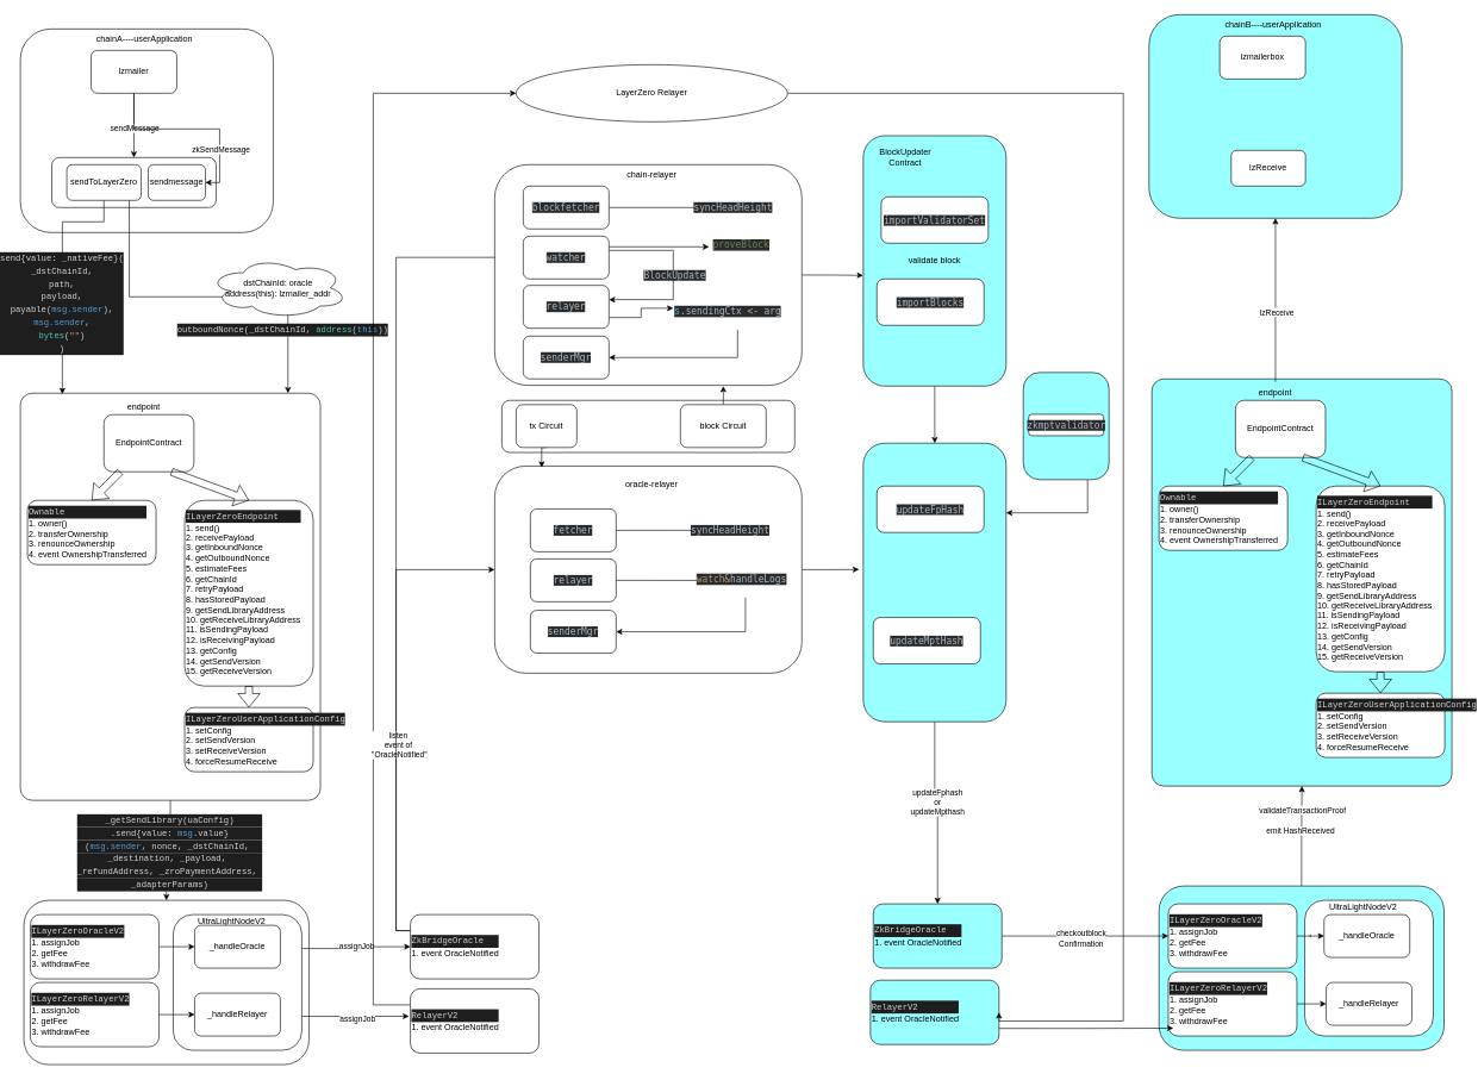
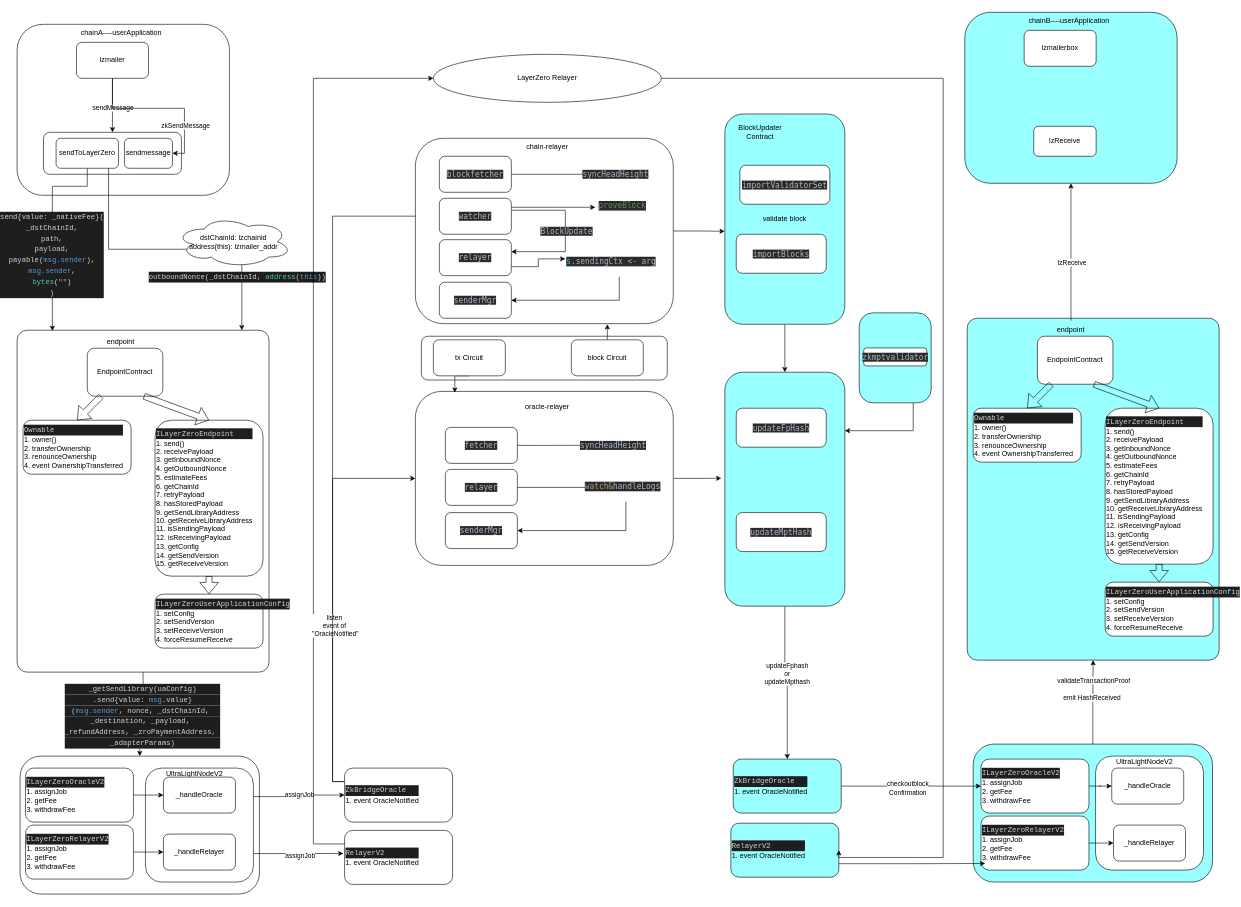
- <mxCell id="27" value="dstChainId: oracle&lt;br&gt;address(this): lzmailer_addr" style="ellipse;shape=cloud;whiteSpace=wrap;html=1;" parent="1" vertex="1"><mxGeometry x="284" y="360" width="194" height="85" as="geometry" /></mxCell>
+ <mxCell id="27" value="dstChainId: lzchainid&lt;br&gt;address(this): lzmailer_addr" style="ellipse;shape=cloud;whiteSpace=wrap;html=1;" parent="1" vertex="1"><mxGeometry x="284" y="360" width="194" height="85" as="geometry" /></mxCell>
- <mxCell id="76" value="tx&amp;nbsp;Circuit" style="rounded=1;whiteSpace=wrap;html=1;" parent="1" vertex="1"><mxGeometry x="714" y="566" width="85" height="60" as="geometry" /></mxCell>
+ <mxCell id="76" value="tx&amp;nbsp;Circuit" style="rounded=1;whiteSpace=wrap;html=1;" parent="1" vertex="1"><mxGeometry x="714" y="566" width="120" height="60" as="geometry" /></mxCell>
- <mxCell id="115" value="&lt;div style=&quot;background-color: rgb(43, 43, 43); color: rgb(169, 183, 198); font-family: &amp;quot;JetBrains Mono&amp;quot;, monospace; font-size: 9.8pt;&quot;&gt;&lt;div style=&quot;font-size: 9.8pt;&quot;&gt;&lt;div style=&quot;font-size: 9.8pt;&quot;&gt;updateMptHash&lt;/div&gt;&lt;/div&gt;&lt;/div&gt;" style="rounded=1;whiteSpace=wrap;html=1;" parent="1" vertex="1"><mxGeometry x="1214" y="864" width="150" height="65" as="geometry" /></mxCell>
+ <mxCell id="115" value="&lt;div style=&quot;background-color: rgb(43, 43, 43); color: rgb(169, 183, 198); font-family: &amp;quot;JetBrains Mono&amp;quot;, monospace; font-size: 9.8pt;&quot;&gt;&lt;div style=&quot;font-size: 9.8pt;&quot;&gt;&lt;div style=&quot;font-size: 9.8pt;&quot;&gt;updateMptHash&lt;/div&gt;&lt;/div&gt;&lt;/div&gt;" style="rounded=1;whiteSpace=wrap;html=1;" parent="1" vertex="1"><mxGeometry x="1219" y="854" width="150" height="65" as="geometry" /></mxCell>
